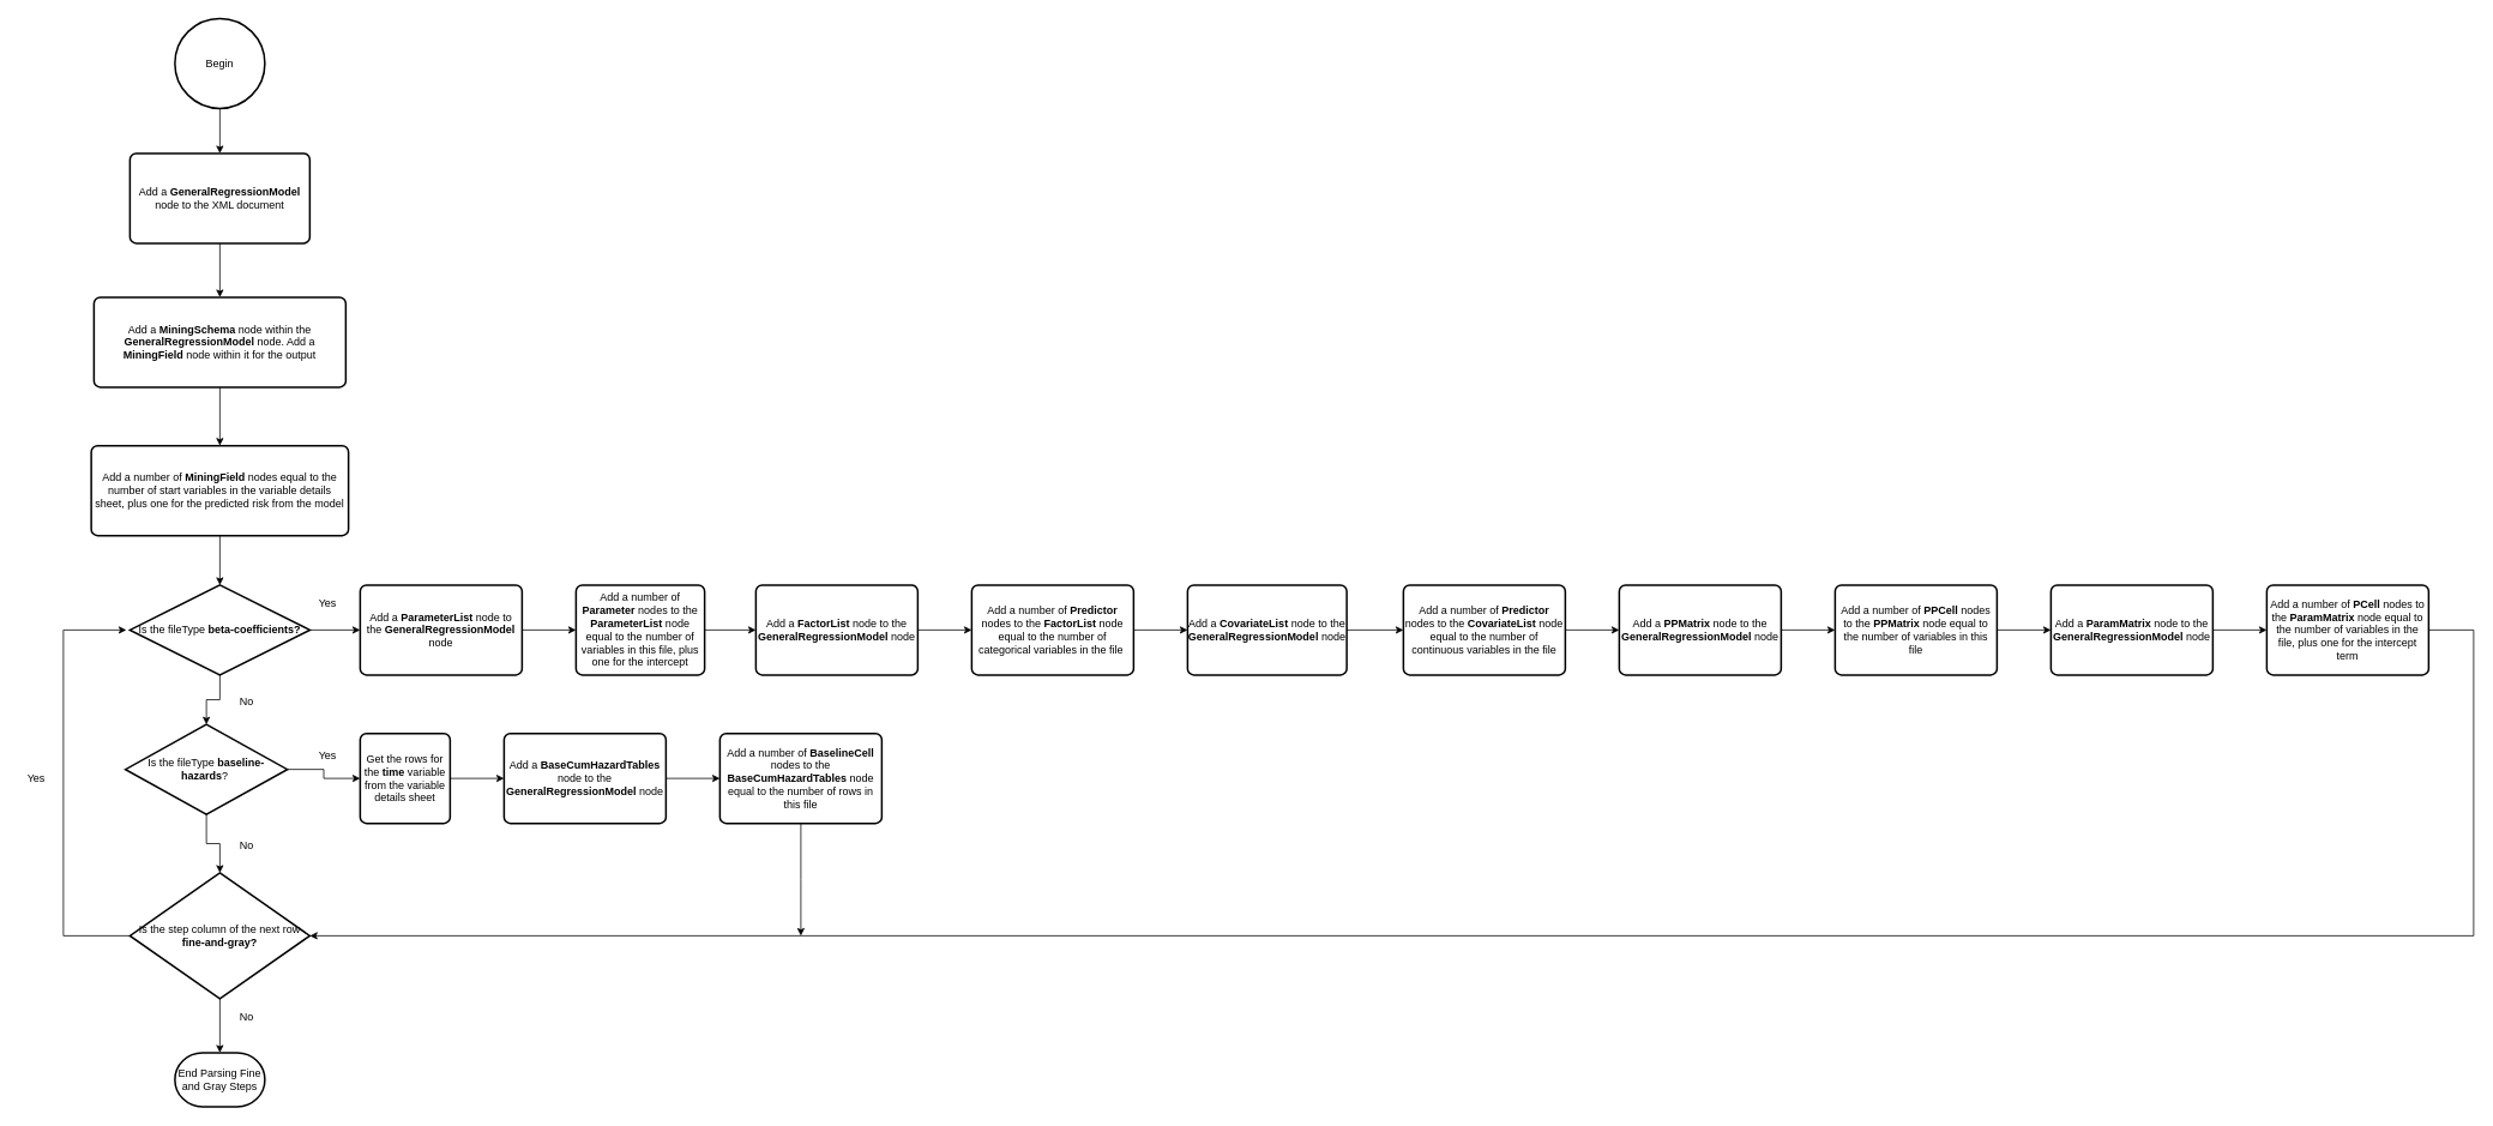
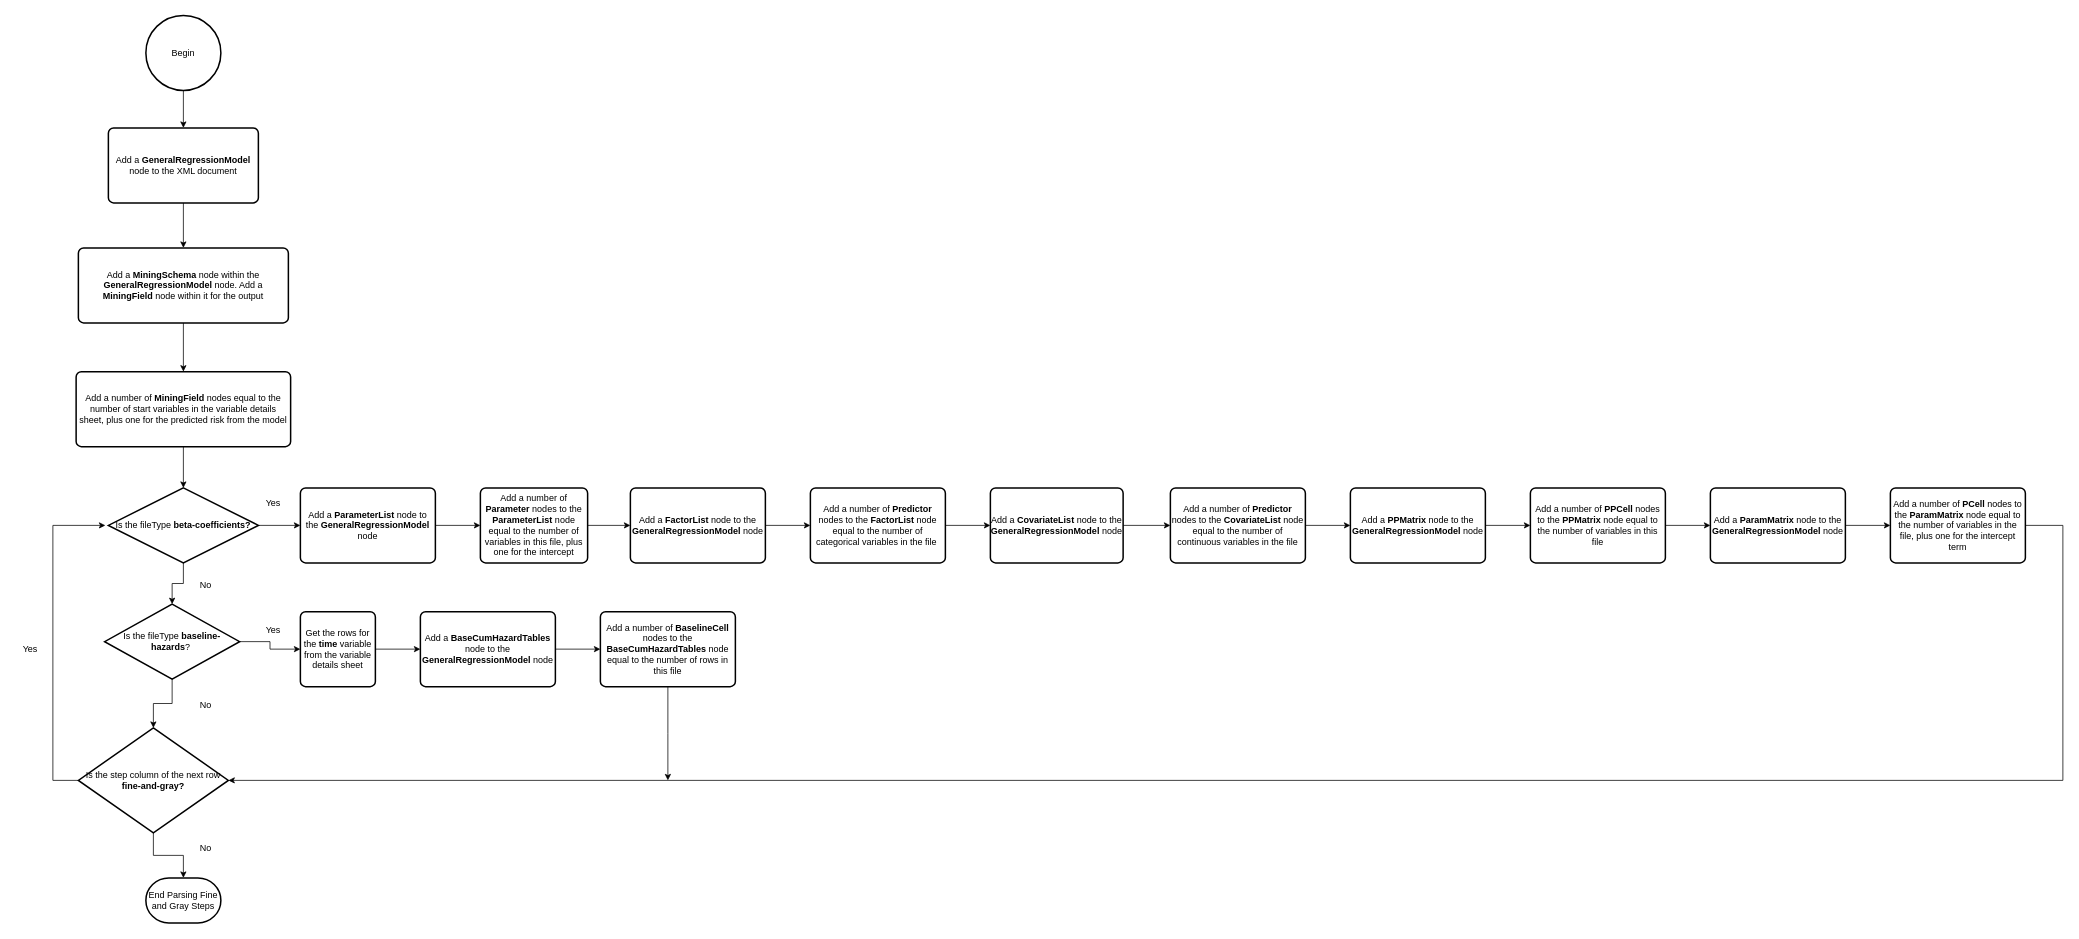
- <mxCell id="40" value="Is the step column of the next row &lt;b&gt;fine-and-gray?&lt;/b&gt;" style="strokeWidth=2;html=1;shape=mxgraph.flowchart.decision;whiteSpace=wrap;" vertex="1" parent="1"><mxGeometry x="144" y="970" width="200" height="140" as="geometry" /></mxCell>
+ <mxCell id="40" value="Is the step column of the next row &lt;b&gt;fine-and-gray?&lt;/b&gt;" style="strokeWidth=2;html=1;shape=mxgraph.flowchart.decision;whiteSpace=wrap;" vertex="1" parent="1"><mxGeometry x="104" y="970" width="200" height="140" as="geometry" /></mxCell>
